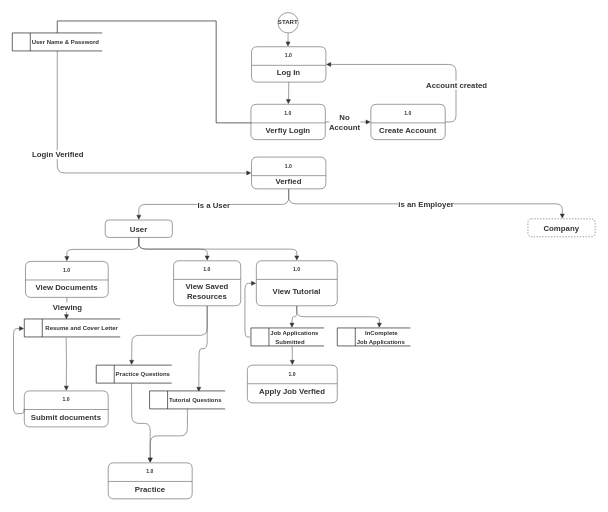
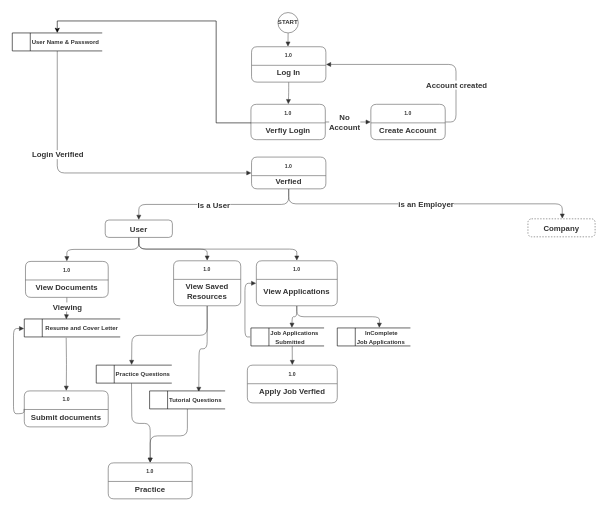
- <mxCell id="58" style="edgeStyle=orthogonalEdgeStyle;rounded=0;orthogonalLoop=1;jettySize=auto;html=1;exitX=0;exitY=0;exitDx=0;exitDy=0;entryX=0.5;entryY=0;entryDx=0;entryDy=0;endArrow=none;" edge="1" parent="1" source="7" target="57"><mxGeometry relative="1" as="geometry"><Array as="points"><mxPoint x="360" y="204" /><mxPoint x="360" y="34" /><mxPoint x="95" y="34" /></Array></mxGeometry></mxCell>
+ <mxCell id="58" style="edgeStyle=orthogonalEdgeStyle;rounded=0;orthogonalLoop=1;jettySize=auto;html=1;exitX=0;exitY=0;exitDx=0;exitDy=0;entryX=0.5;entryY=0;entryDx=0;entryDy=0;" edge="1" parent="1" source="7" target="57"><mxGeometry relative="1" as="geometry"><Array as="points"><mxPoint x="360" y="204" /><mxPoint x="360" y="34" /><mxPoint x="95" y="34" /></Array></mxGeometry></mxCell>
- <mxCell id="37" value="&lt;div style=&quot;display: flex; justify-content: center; text-align: center; align-items: baseline; font-size: 0; line-height: 1.25;margin-top: -2px;&quot;&gt;&lt;span&gt;&lt;span style=&quot;font-size:13px;color:#333333;font-weight: bold;&quot;&gt;View Tutorial&lt;/span&gt;&lt;/span&gt;&lt;/div&gt;" style="rounded=1;arcSize=10;strokeColor=none;fillColor=none;whiteSpace=wrap;overflow=block;blockSpacing=1;html=1;fontSize=13;spacing=0;strokeOpacity=100;fillOpacity=100;strokeWidth=0.8;" vertex="1" parent="36"><mxGeometry y="31" width="135" height="44" as="geometry" /></mxCell>
+ <mxCell id="37" value="&lt;div style=&quot;display: flex; justify-content: center; text-align: center; align-items: baseline; font-size: 0; line-height: 1.25;margin-top: -2px;&quot;&gt;&lt;span&gt;&lt;span style=&quot;font-size:13px;color:#333333;font-weight: bold;&quot;&gt;View Applications&lt;/span&gt;&lt;/span&gt;&lt;/div&gt;" style="rounded=1;arcSize=10;strokeColor=none;fillColor=none;whiteSpace=wrap;overflow=block;blockSpacing=1;html=1;fontSize=13;spacing=0;strokeOpacity=100;fillOpacity=100;strokeWidth=0.8;" vertex="1" parent="36"><mxGeometry y="31" width="135" height="44" as="geometry" /></mxCell>
